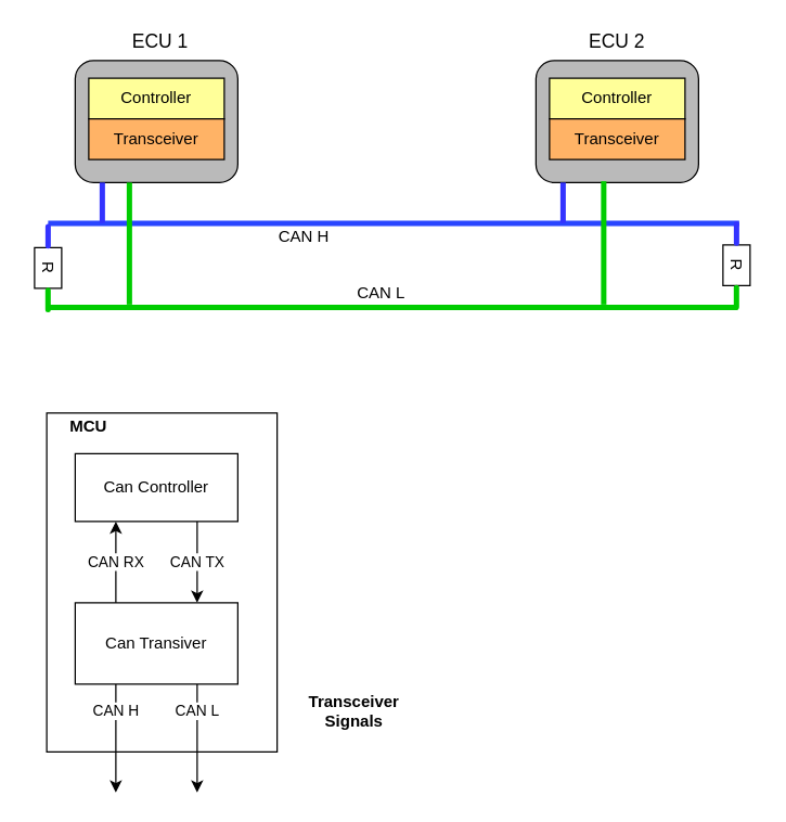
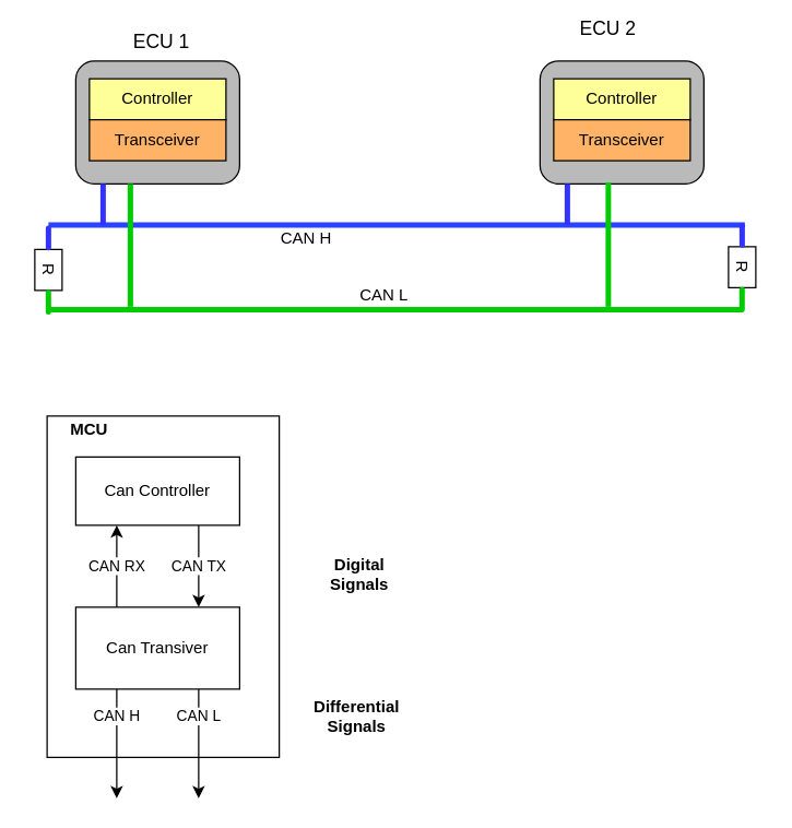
- <mxCell id="37" value="ECU 2" style="text;html=1;strokeColor=none;fillColor=none;align=center;verticalAlign=middle;whiteSpace=wrap;rounded=0;fontSize=14;" vertex="1" parent="1"><mxGeometry x="425" y="20" width="60" height="20" as="geometry" /></mxCell>
+ <mxCell id="37" value="ECU 2" style="text;html=1;strokeColor=none;fillColor=none;align=center;verticalAlign=middle;whiteSpace=wrap;rounded=0;fontSize=14;" vertex="1" parent="1"><mxGeometry x="415" y="10" width="60" height="20" as="geometry" /></mxCell>
+ <mxCell id="9" value="Digital Signals" style="text;html=1;strokeColor=none;fillColor=none;align=center;verticalAlign=middle;whiteSpace=wrap;rounded=0;fontStyle=1" vertex="1" parent="1"><mxGeometry x="223" y="410" width="80" height="20" as="geometry" /></mxCell>
- <mxCell id="10" value="Transceiver Signals" style="text;html=1;strokeColor=none;fillColor=none;align=center;verticalAlign=middle;whiteSpace=wrap;rounded=0;fontStyle=1" vertex="1" parent="1"><mxGeometry x="221" y="514" width="80" height="20" as="geometry" /></mxCell>
+ <mxCell id="10" value="Differential Signals" style="text;html=1;strokeColor=none;fillColor=none;align=center;verticalAlign=middle;whiteSpace=wrap;rounded=0;fontStyle=1" vertex="1" parent="1"><mxGeometry x="221" y="514" width="80" height="20" as="geometry" /></mxCell>
